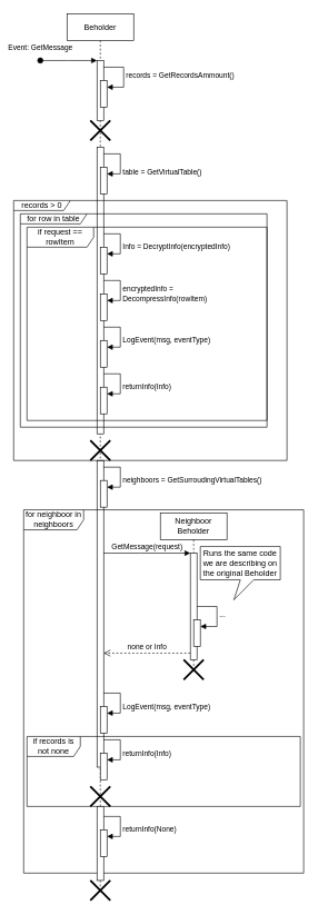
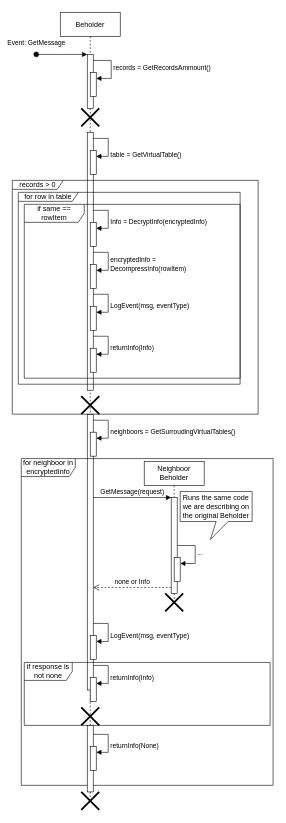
- <mxCell id="24" value="if request == rowItem" style="shape=umlFrame;whiteSpace=wrap;html=1;pointerEvents=0;width=100;height=30;" parent="1" vertex="1"><mxGeometry x="40" y="340" width="360" height="290" as="geometry" /></mxCell>
+ <mxCell id="24" value="if same == rowItem" style="shape=umlFrame;whiteSpace=wrap;html=1;pointerEvents=0;width=100;height=30;" parent="1" vertex="1"><mxGeometry x="40" y="340" width="360" height="290" as="geometry" /></mxCell>
- <mxCell id="28" value="for neighboor in neighboors" style="shape=umlFrame;whiteSpace=wrap;html=1;pointerEvents=0;width=90;height=30;" parent="1" vertex="1"><mxGeometry x="35" y="764" width="420" height="545" as="geometry" /></mxCell>
+ <mxCell id="28" value="for neighboor in encryptedInfo" style="shape=umlFrame;whiteSpace=wrap;html=1;pointerEvents=0;width=90;height=30;" parent="1" vertex="1"><mxGeometry x="35" y="764" width="420" height="545" as="geometry" /></mxCell>
- <mxCell id="35" value="if records is not none" style="shape=umlFrame;whiteSpace=wrap;html=1;pointerEvents=0;width=80;height=30;" parent="1" vertex="1"><mxGeometry x="40" y="1104" width="410" height="105" as="geometry" /></mxCell>
+ <mxCell id="35" value="if response is not none" style="shape=umlFrame;whiteSpace=wrap;html=1;pointerEvents=0;width=80;height=30;" parent="1" vertex="1"><mxGeometry x="40" y="1104" width="410" height="105" as="geometry" /></mxCell>
